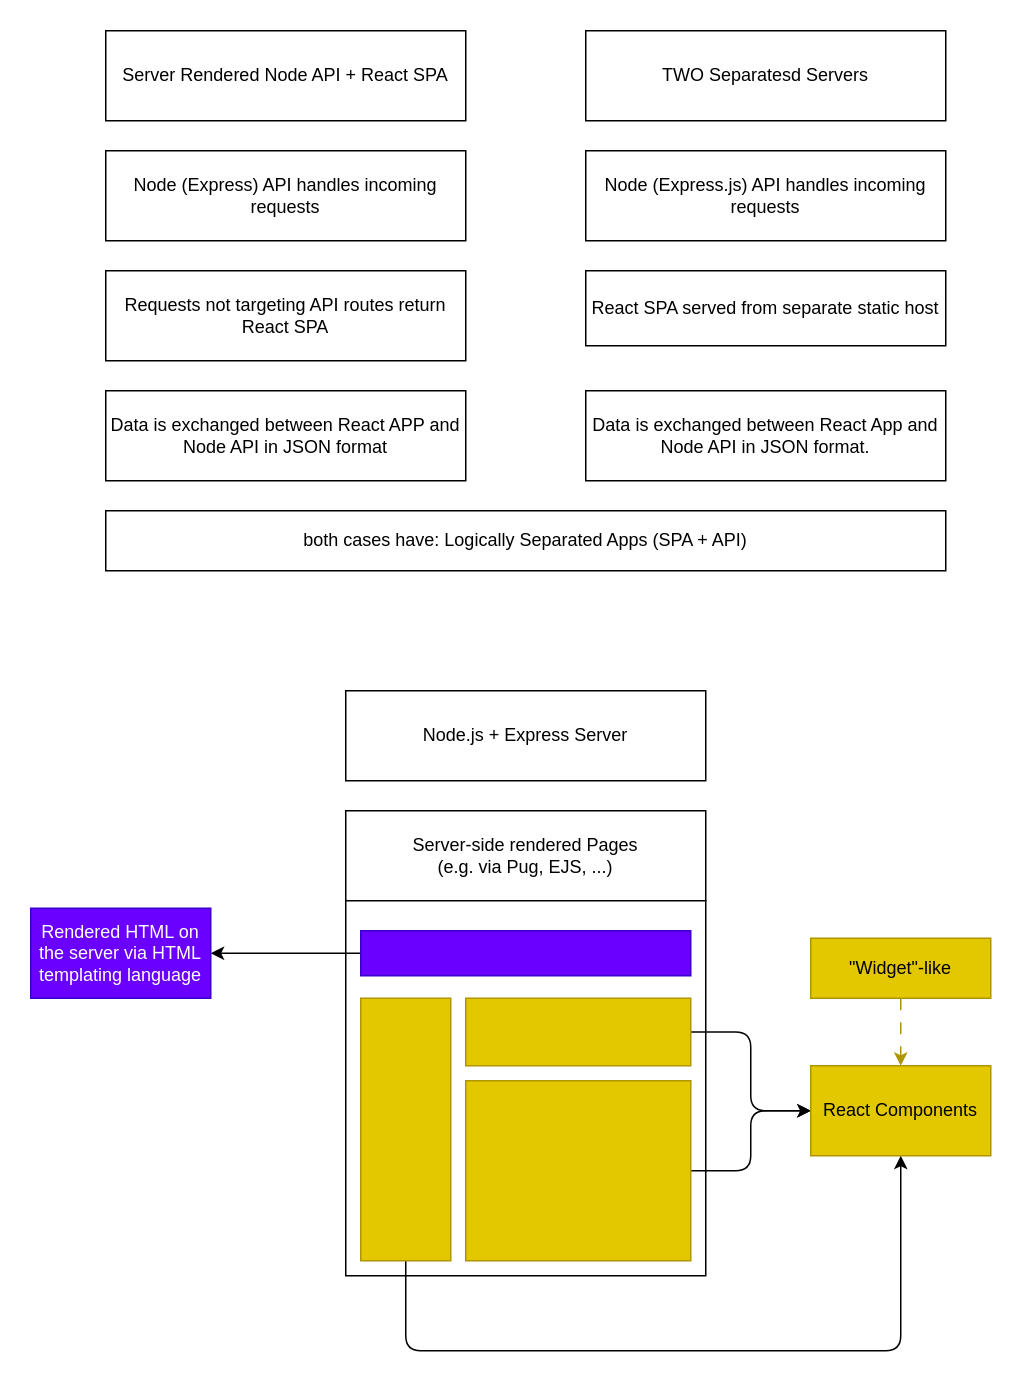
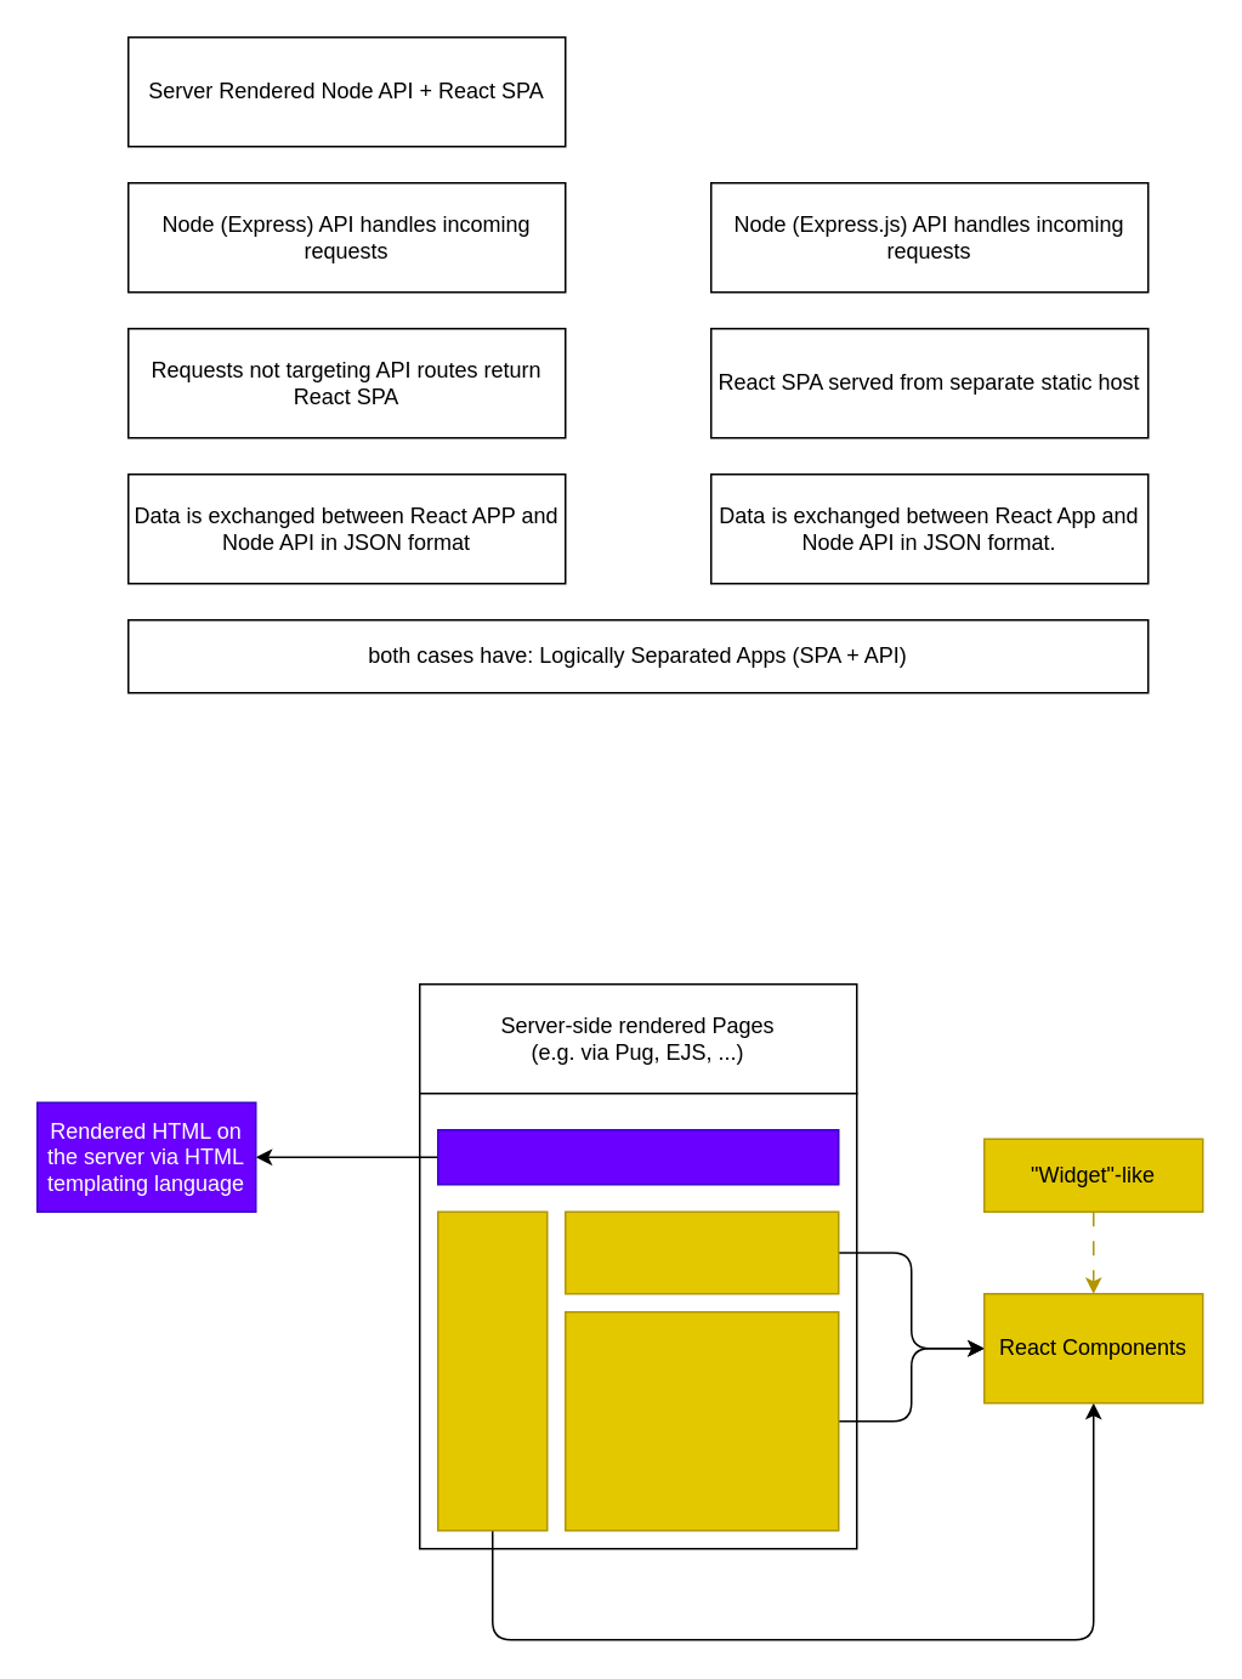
- <mxCell id="6" value="TWO Separatesd Servers" style="whiteSpace=wrap;html=1;" parent="1" vertex="1"><mxGeometry x="390" y="20" width="240" height="60" as="geometry" /></mxCell>
- <mxCell id="8" value="React SPA served from separate static host" style="whiteSpace=wrap;html=1;" parent="1" vertex="1"><mxGeometry x="390" y="180" width="240" height="50" as="geometry" /></mxCell>
+ <mxCell id="8" value="React SPA served from separate static host" style="whiteSpace=wrap;html=1;" parent="1" vertex="1"><mxGeometry x="390" y="180" width="240" height="60" as="geometry" /></mxCell>
- <mxCell id="11" value="Node.js + Express Server" style="whiteSpace=wrap;html=1;" parent="1" vertex="1"><mxGeometry x="230" y="460" width="240" height="60" as="geometry" /></mxCell>
